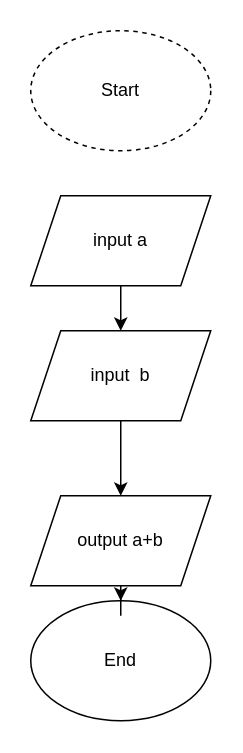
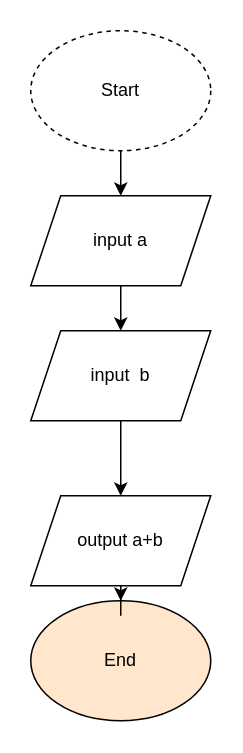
+ <mxCell id="10" value="" style="endArrow=classic;html=1;rounded=0;entryX=0.5;entryY=0;entryDx=0;entryDy=0;exitX=0.5;exitY=1;exitDx=0;exitDy=0;" edge="1" parent="1" source="2" target="5"><mxGeometry width="50" height="50" relative="1" as="geometry"><mxPoint x="0" y="260" as="sourcePoint" /><mxPoint x="50" y="210" as="targetPoint" /></mxGeometry></mxCell>
- <mxCell id="3" value="End" style="ellipse;whiteSpace=wrap;html=1;" vertex="1" parent="1"><mxGeometry x="20" y="400" width="120" height="80" as="geometry" /></mxCell>
+ <mxCell id="3" value="End" style="ellipse;whiteSpace=wrap;html=1;fillColor=#ffe6cc;" vertex="1" parent="1"><mxGeometry x="20" y="400" width="120" height="80" as="geometry" /></mxCell>
